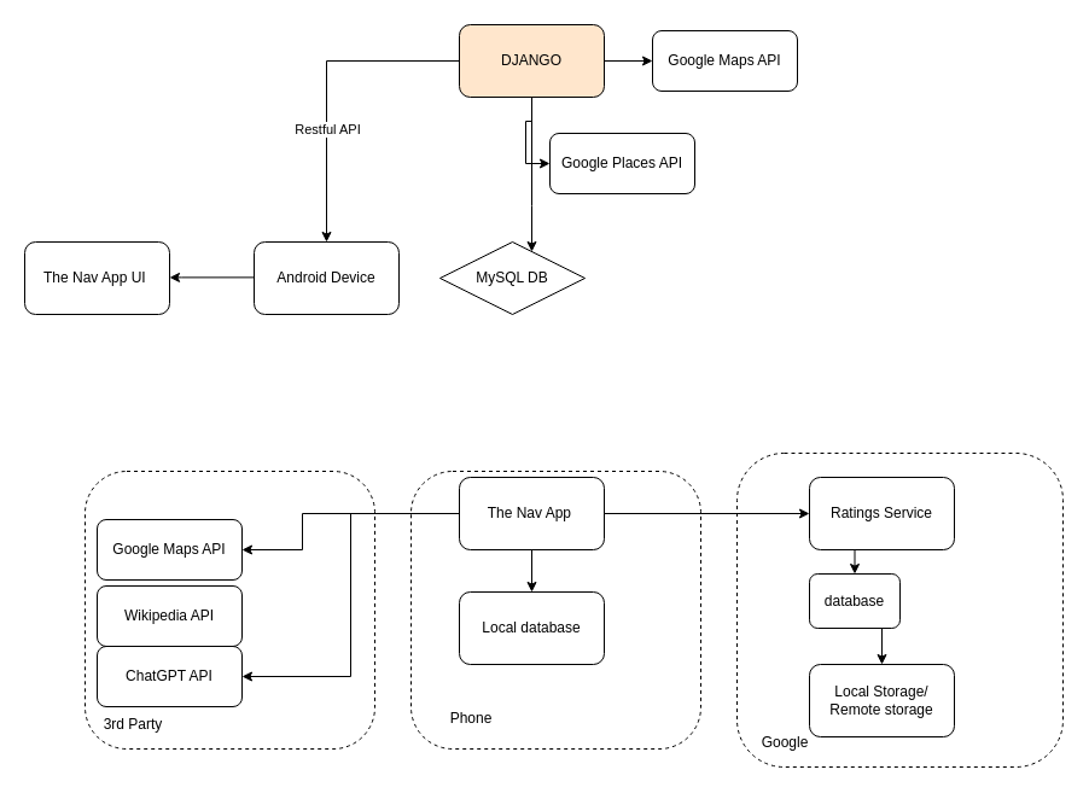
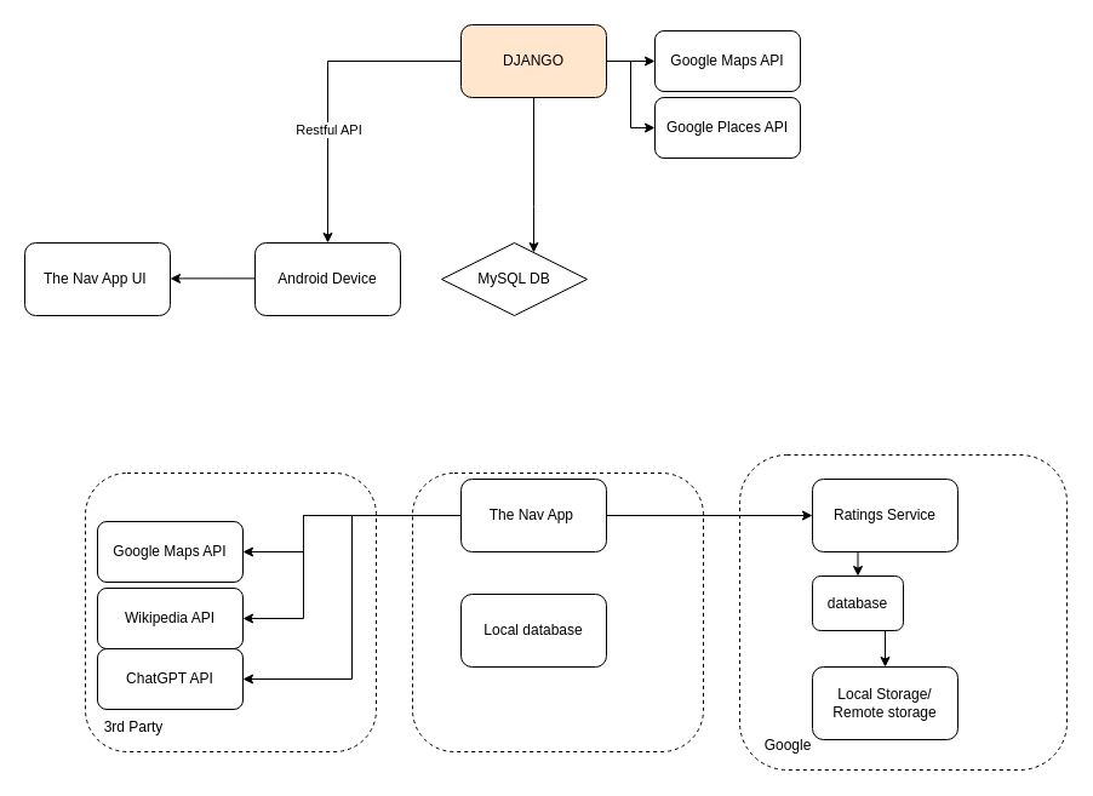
- <mxCell id="4" value="Google Places API" style="rounded=1;whiteSpace=wrap;html=1;" parent="1" vertex="1"><mxGeometry x="455" y="110" width="120" height="50" as="geometry" /></mxCell>
+ <mxCell id="4" value="Google Places API" style="rounded=1;whiteSpace=wrap;html=1;" parent="1" vertex="1"><mxGeometry x="540" y="80" width="120" height="50" as="geometry" /></mxCell>
- <mxCell id="16" style="edgeStyle=orthogonalEdgeStyle;rounded=0;orthogonalLoop=1;jettySize=auto;html=1;" edge="1" parent="1" source="19" target="22"><mxGeometry relative="1" as="geometry" /></mxCell>
+ <mxCell id="15" style="edgeStyle=orthogonalEdgeStyle;rounded=0;orthogonalLoop=1;jettySize=auto;html=1;exitX=0;exitY=0.5;exitDx=0;exitDy=0;" edge="1" parent="1" source="19" target="21"><mxGeometry relative="1" as="geometry"><mxPoint x="380" y="490.003" as="sourcePoint" /><mxPoint x="139.957" y="549.96" as="targetPoint" /><Array as="points"><mxPoint x="250" y="425" /><mxPoint x="250" y="510" /></Array></mxGeometry></mxCell>
- <mxCell id="24" value="Phone" style="text;html=1;align=center;verticalAlign=middle;whiteSpace=wrap;rounded=0;" vertex="1" parent="1"><mxGeometry x="360" y="580" width="60" height="30" as="geometry" /></mxCell>
